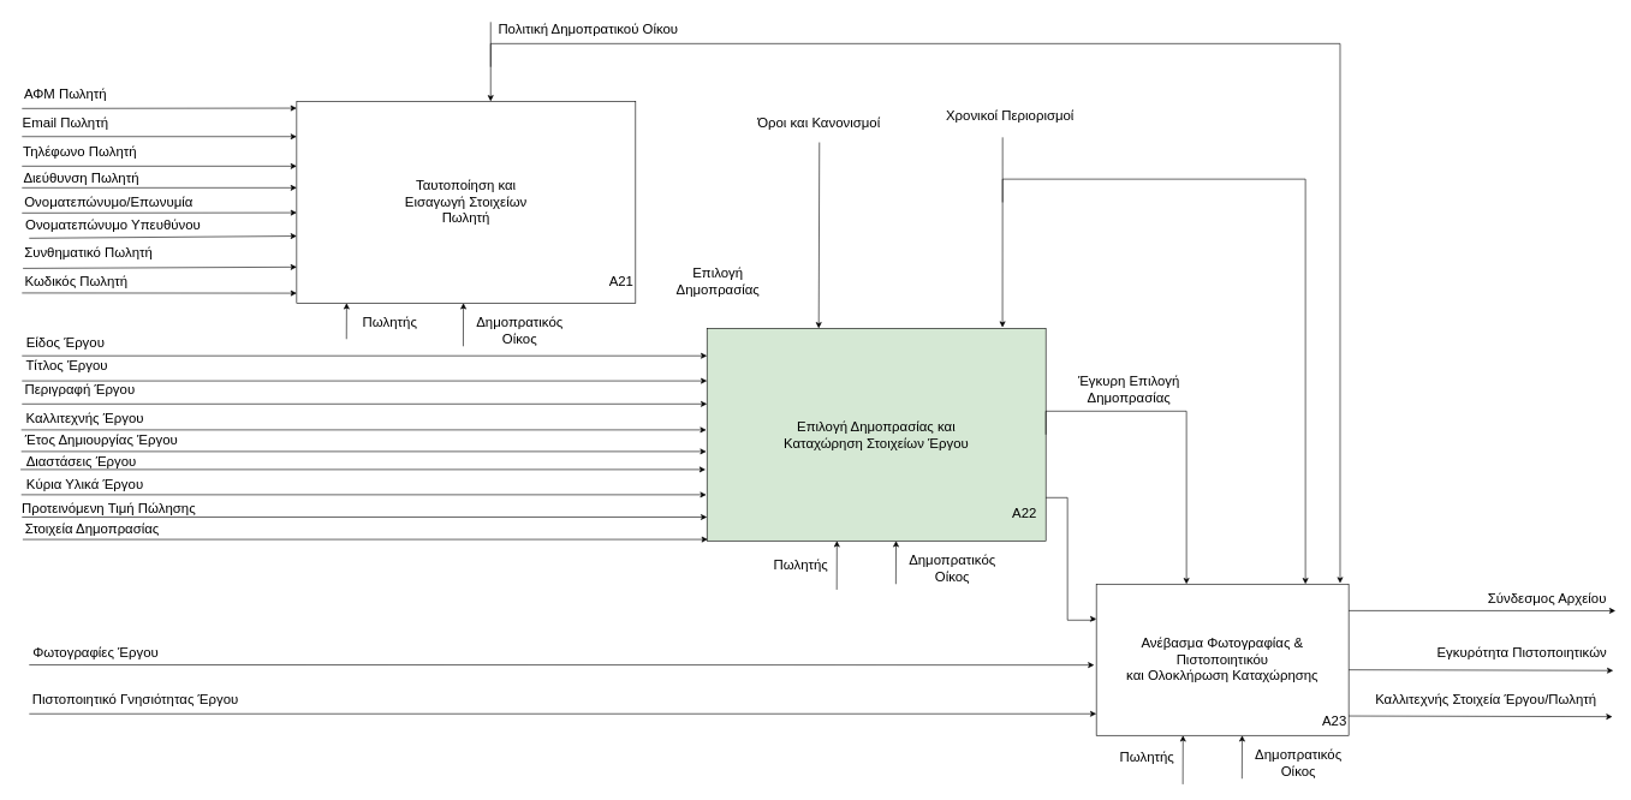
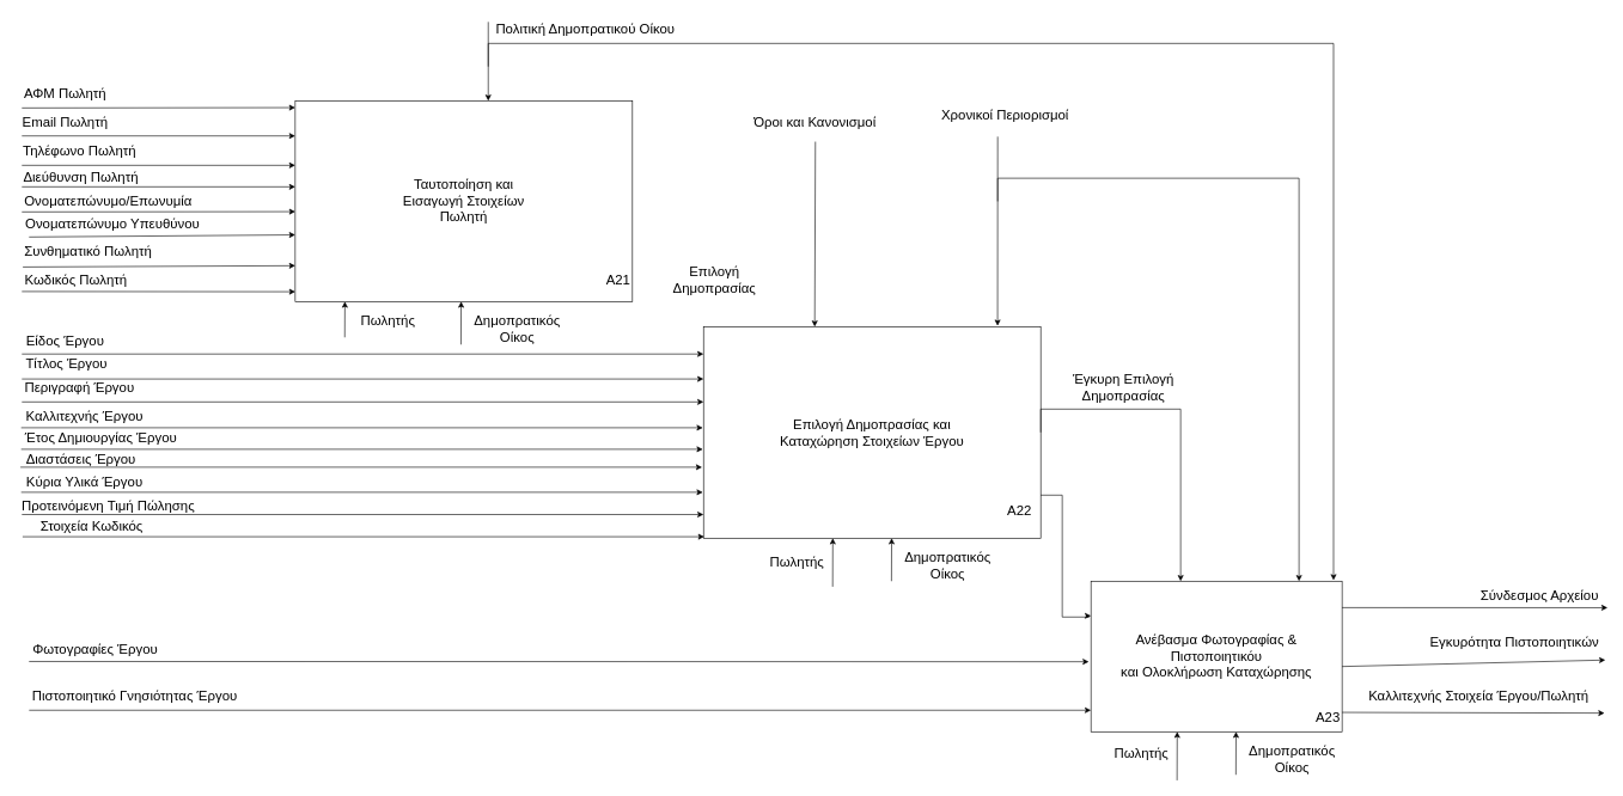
- <mxCell id="13" value="&lt;span style=&quot;font-size: 19px;&quot;&gt;Επιλογή Δημοπρασίας και&lt;br&gt;Καταχώρηση Στοιχείων Έργου&lt;/span&gt;" style="rounded=0;whiteSpace=wrap;html=1;fillColor=#d5e8d4;" parent="1" vertex="1"><mxGeometry x="980" y="455" width="470" height="295" as="geometry" /></mxCell>
+ <mxCell id="13" value="&lt;span style=&quot;font-size: 19px;&quot;&gt;Επιλογή Δημοπρασίας και&lt;br&gt;Καταχώρηση Στοιχείων Έργου&lt;/span&gt;" style="rounded=0;whiteSpace=wrap;html=1;" parent="1" vertex="1"><mxGeometry x="980" y="455" width="470" height="295" as="geometry" /></mxCell>
- <mxCell id="60" value="Στοιχεία Δημοπρασίας" style="text;html=1;align=center;verticalAlign=middle;resizable=0;points=[];autosize=1;strokeColor=none;fillColor=none;fontSize=19;" parent="1" vertex="1"><mxGeometry x="22" y="714" width="210" height="40" as="geometry" /></mxCell>
+ <mxCell id="60" value="Στοιχεία Κωδικός" style="text;html=1;align=center;verticalAlign=middle;resizable=0;points=[];autosize=1;strokeColor=none;fillColor=none;fontSize=19;" parent="1" vertex="1"><mxGeometry x="22" y="714" width="210" height="40" as="geometry" /></mxCell>
- <mxCell id="72" value="Εγκυρότητα Πιστοποιητικών" style="text;html=1;align=center;verticalAlign=middle;resizable=0;points=[];autosize=1;strokeColor=none;fillColor=none;fontSize=19;" parent="1" vertex="1"><mxGeometry x="1980" y="886" width="260" height="40" as="geometry" /></mxCell>
+ <mxCell id="72" value="Εγκυρότητα Πιστοποιητικών" style="text;html=1;align=center;verticalAlign=middle;resizable=0;points=[];autosize=1;strokeColor=none;fillColor=none;fontSize=19;" parent="1" vertex="1"><mxGeometry x="1980" y="876" width="260" height="40" as="geometry" /></mxCell>
